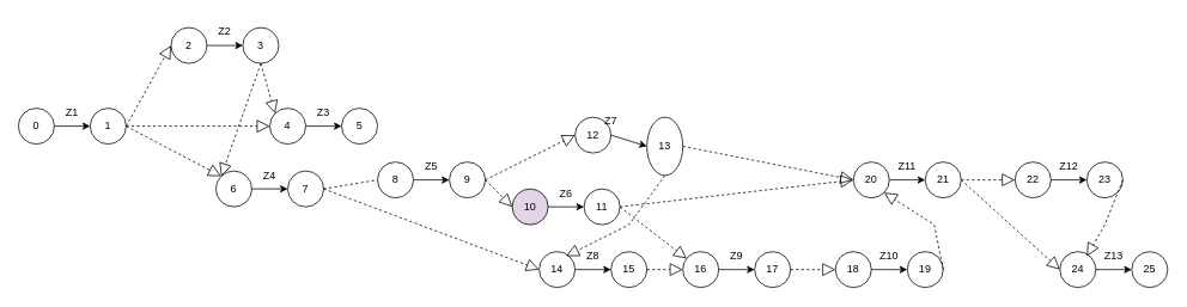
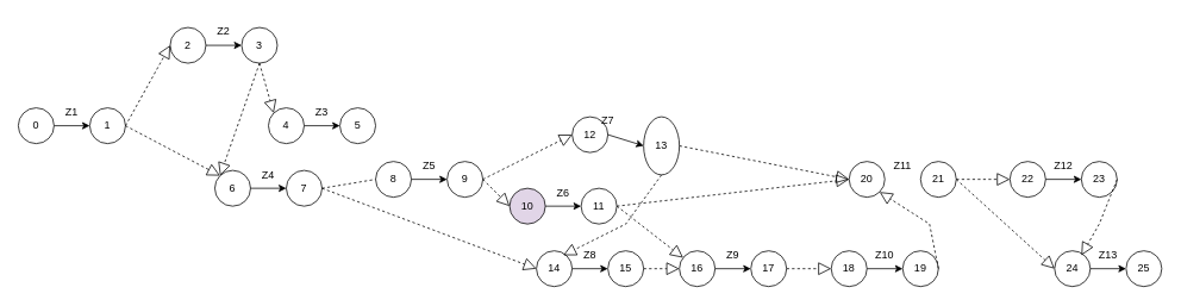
- <mxCell id="55" value="" style="endArrow=block;dashed=1;endFill=0;endSize=12;html=1;rounded=0;exitX=1;exitY=0.5;exitDx=0;exitDy=0;entryX=0;entryY=0.5;entryDx=0;entryDy=0;" parent="1" source="3" target="10" edge="1"><mxGeometry width="160" relative="1" as="geometry"><mxPoint x="80" y="230" as="sourcePoint" /><mxPoint x="240" y="230" as="targetPoint" /></mxGeometry></mxCell>
- <mxCell id="44" value="" style="endArrow=classic;html=1;rounded=0;exitX=1;exitY=0.5;exitDx=0;exitDy=0;entryX=0;entryY=0.5;entryDx=0;entryDy=0;" parent="1" source="42" target="43" edge="1"><mxGeometry width="50" height="50" relative="1" as="geometry"><mxPoint x="1340" y="280" as="sourcePoint" /><mxPoint x="1020" y="200" as="targetPoint" /></mxGeometry></mxCell>
